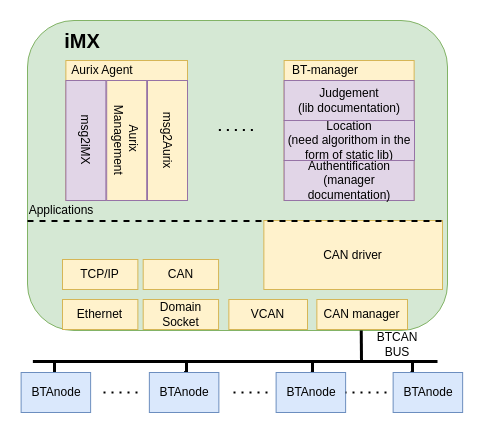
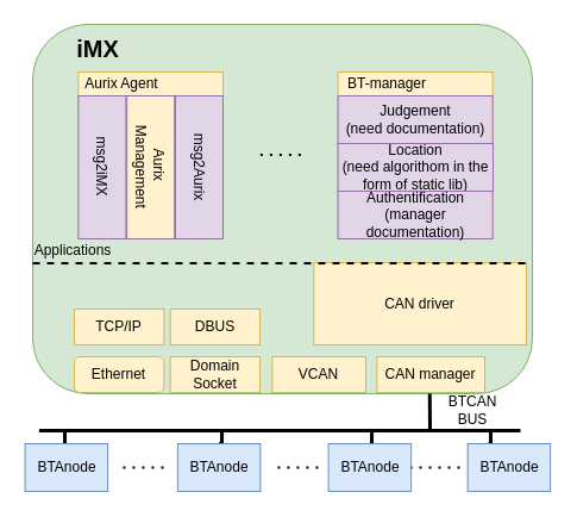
- <mxCell id="12" value="Judgement&lt;br&gt;(lib documentation)" parent="1" style="rounded=0;whiteSpace=wrap;html=1;fillColor=#e1d5e7;strokeColor=#9673a6;" vertex="1"><mxGeometry as="geometry" x="283.63" y="80" width="130" height="40" /></mxCell>
+ <mxCell id="12" value="Judgement&lt;br&gt;(need documentation)" parent="1" style="rounded=0;whiteSpace=wrap;html=1;fillColor=#e1d5e7;strokeColor=#9673a6;" vertex="1"><mxGeometry as="geometry" x="283.63" y="80" width="130" height="40" /></mxCell>
- <mxCell id="34" value="msg2Aurix" parent="1" style="rounded=0;whiteSpace=wrap;html=1;fillColor=#fff2cc;strokeColor=#9673a6;portConstraintRotation=0;direction=east;verticalAlign=middle;horizontal=0;rotation=-180;" vertex="1"><mxGeometry as="geometry" x="147" y="80" width="40" height="120" /></mxCell>
+ <mxCell id="34" value="msg2Aurix" parent="1" style="rounded=0;whiteSpace=wrap;html=1;fillColor=#e1d5e7;strokeColor=#9673a6;portConstraintRotation=0;direction=east;verticalAlign=middle;horizontal=0;rotation=-180;" vertex="1"><mxGeometry as="geometry" x="147" y="80" width="40" height="120" /></mxCell>
- <mxCell id="19" value="CAN" parent="1" style="rounded=0;whiteSpace=wrap;html=1;fillColor=#fff2cc;strokeColor=#d6b656;" vertex="1"><mxGeometry as="geometry" x="142.69" y="259" width="75.37" height="30" /></mxCell>
+ <mxCell id="19" value="DBUS" parent="1" style="rounded=0;whiteSpace=wrap;html=1;fillColor=#fff2cc;strokeColor=#d6b656;" vertex="1"><mxGeometry as="geometry" x="142.69" y="259" width="75.37" height="30" /></mxCell>
- <mxCell id="21" value="Ethernet" parent="1" style="rounded=0;whiteSpace=wrap;html=1;fillColor=#fff2cc;strokeColor=#d6b656;" vertex="1"><mxGeometry as="geometry" x="62" y="299" width="75.37" height="30" /></mxCell>
+ <mxCell id="21" value="Ethernet" parent="1" style="whiteSpace=wrap;html=1;fillColor=#fff2cc;strokeColor=#d6b656;rounded=1;" vertex="1"><mxGeometry as="geometry" x="62" y="299" width="75.37" height="30" /></mxCell>
